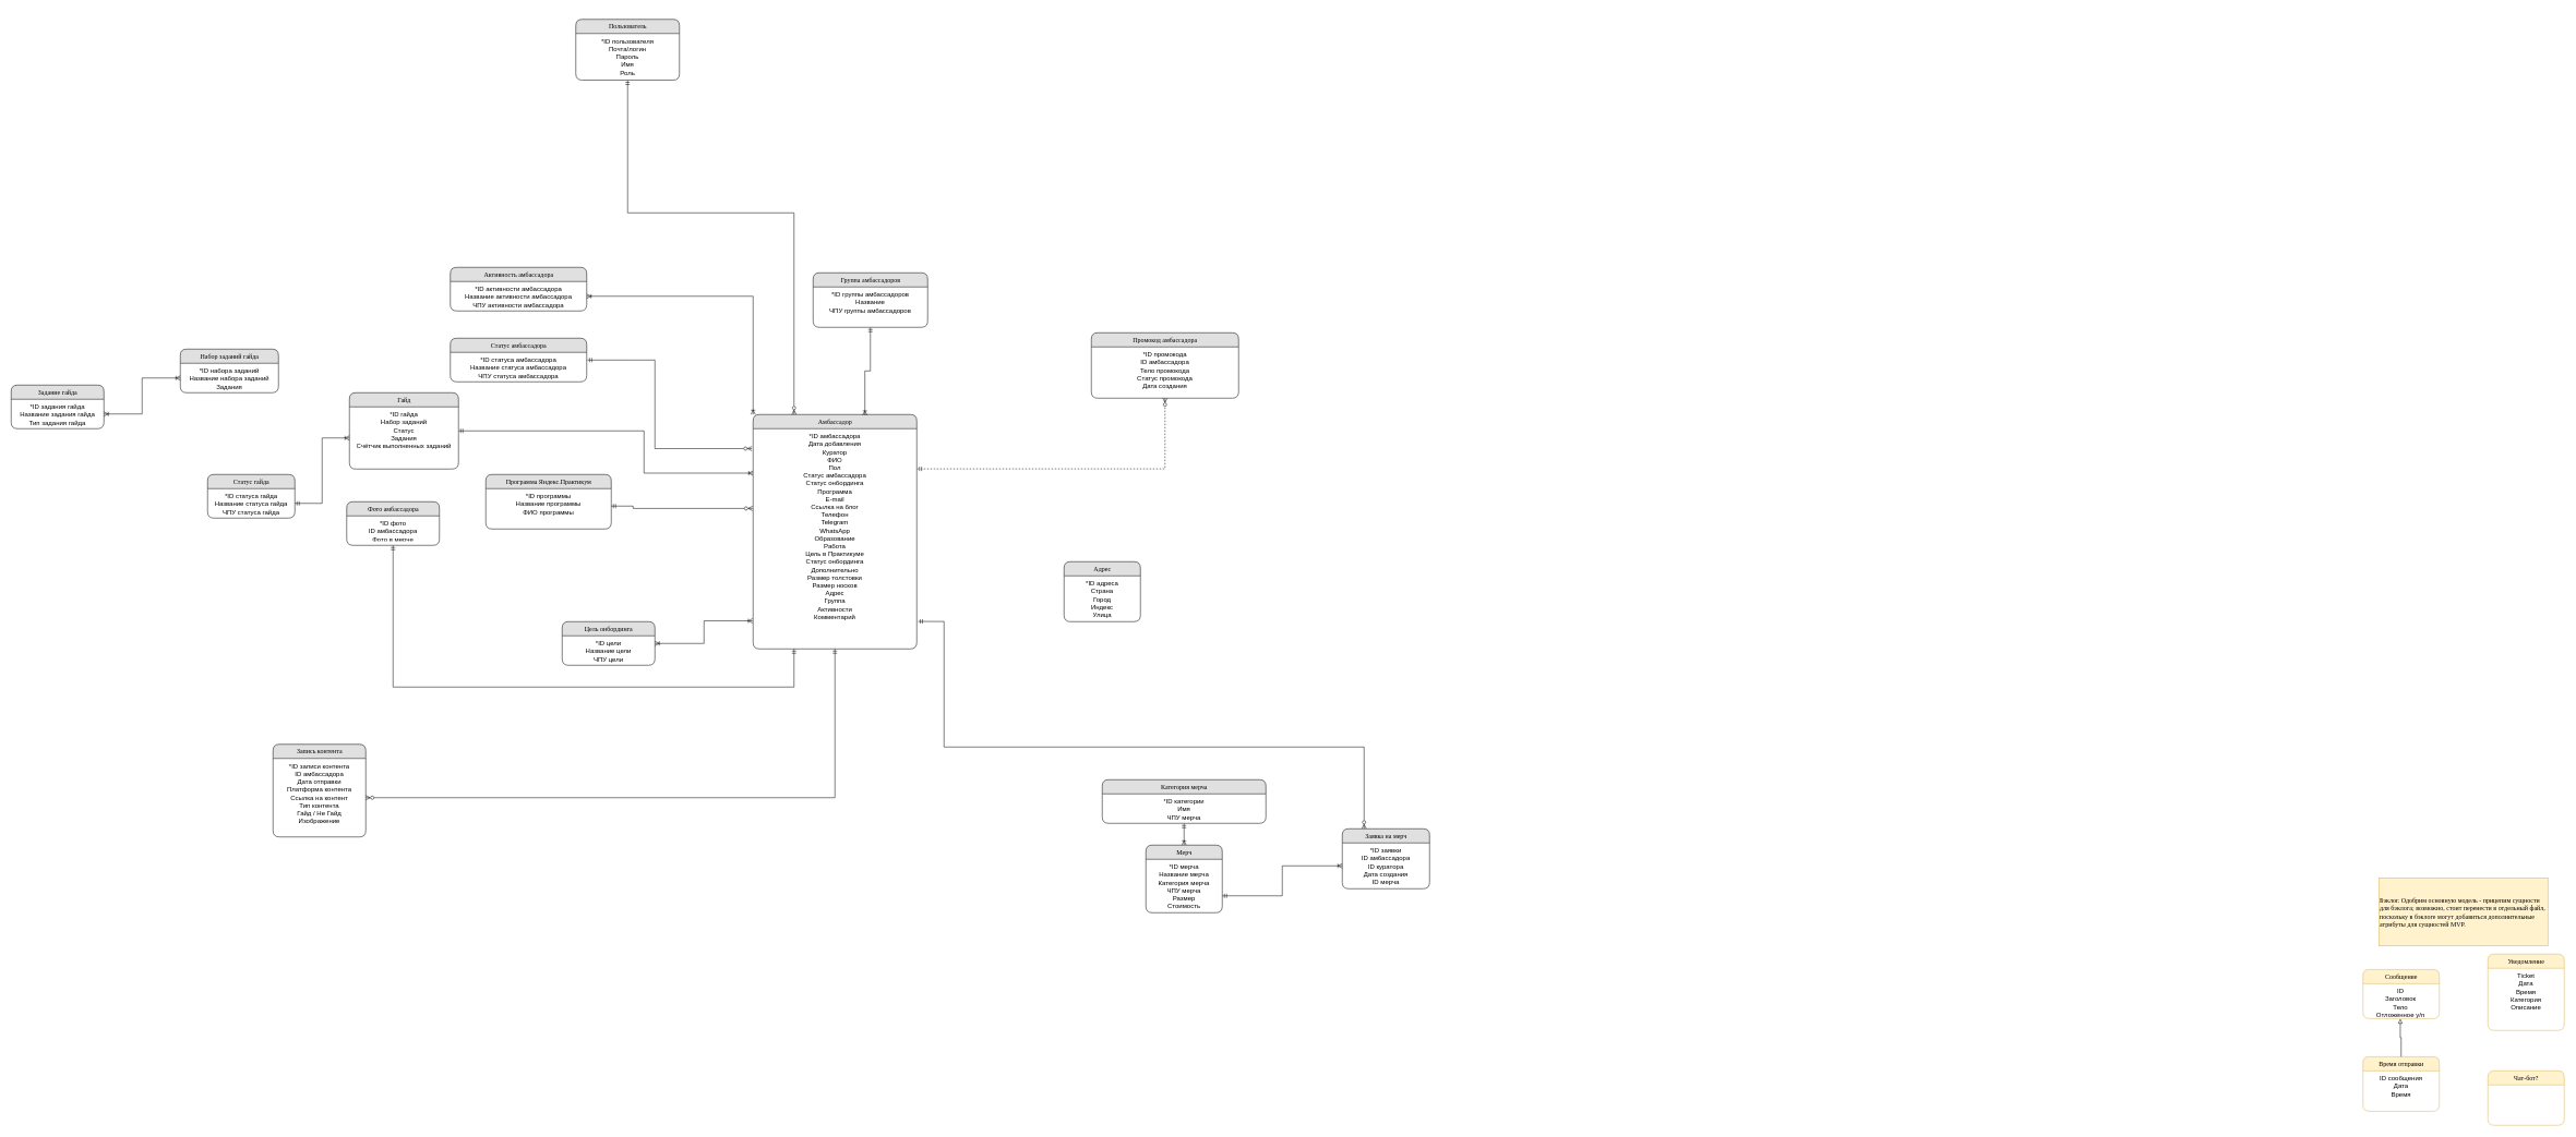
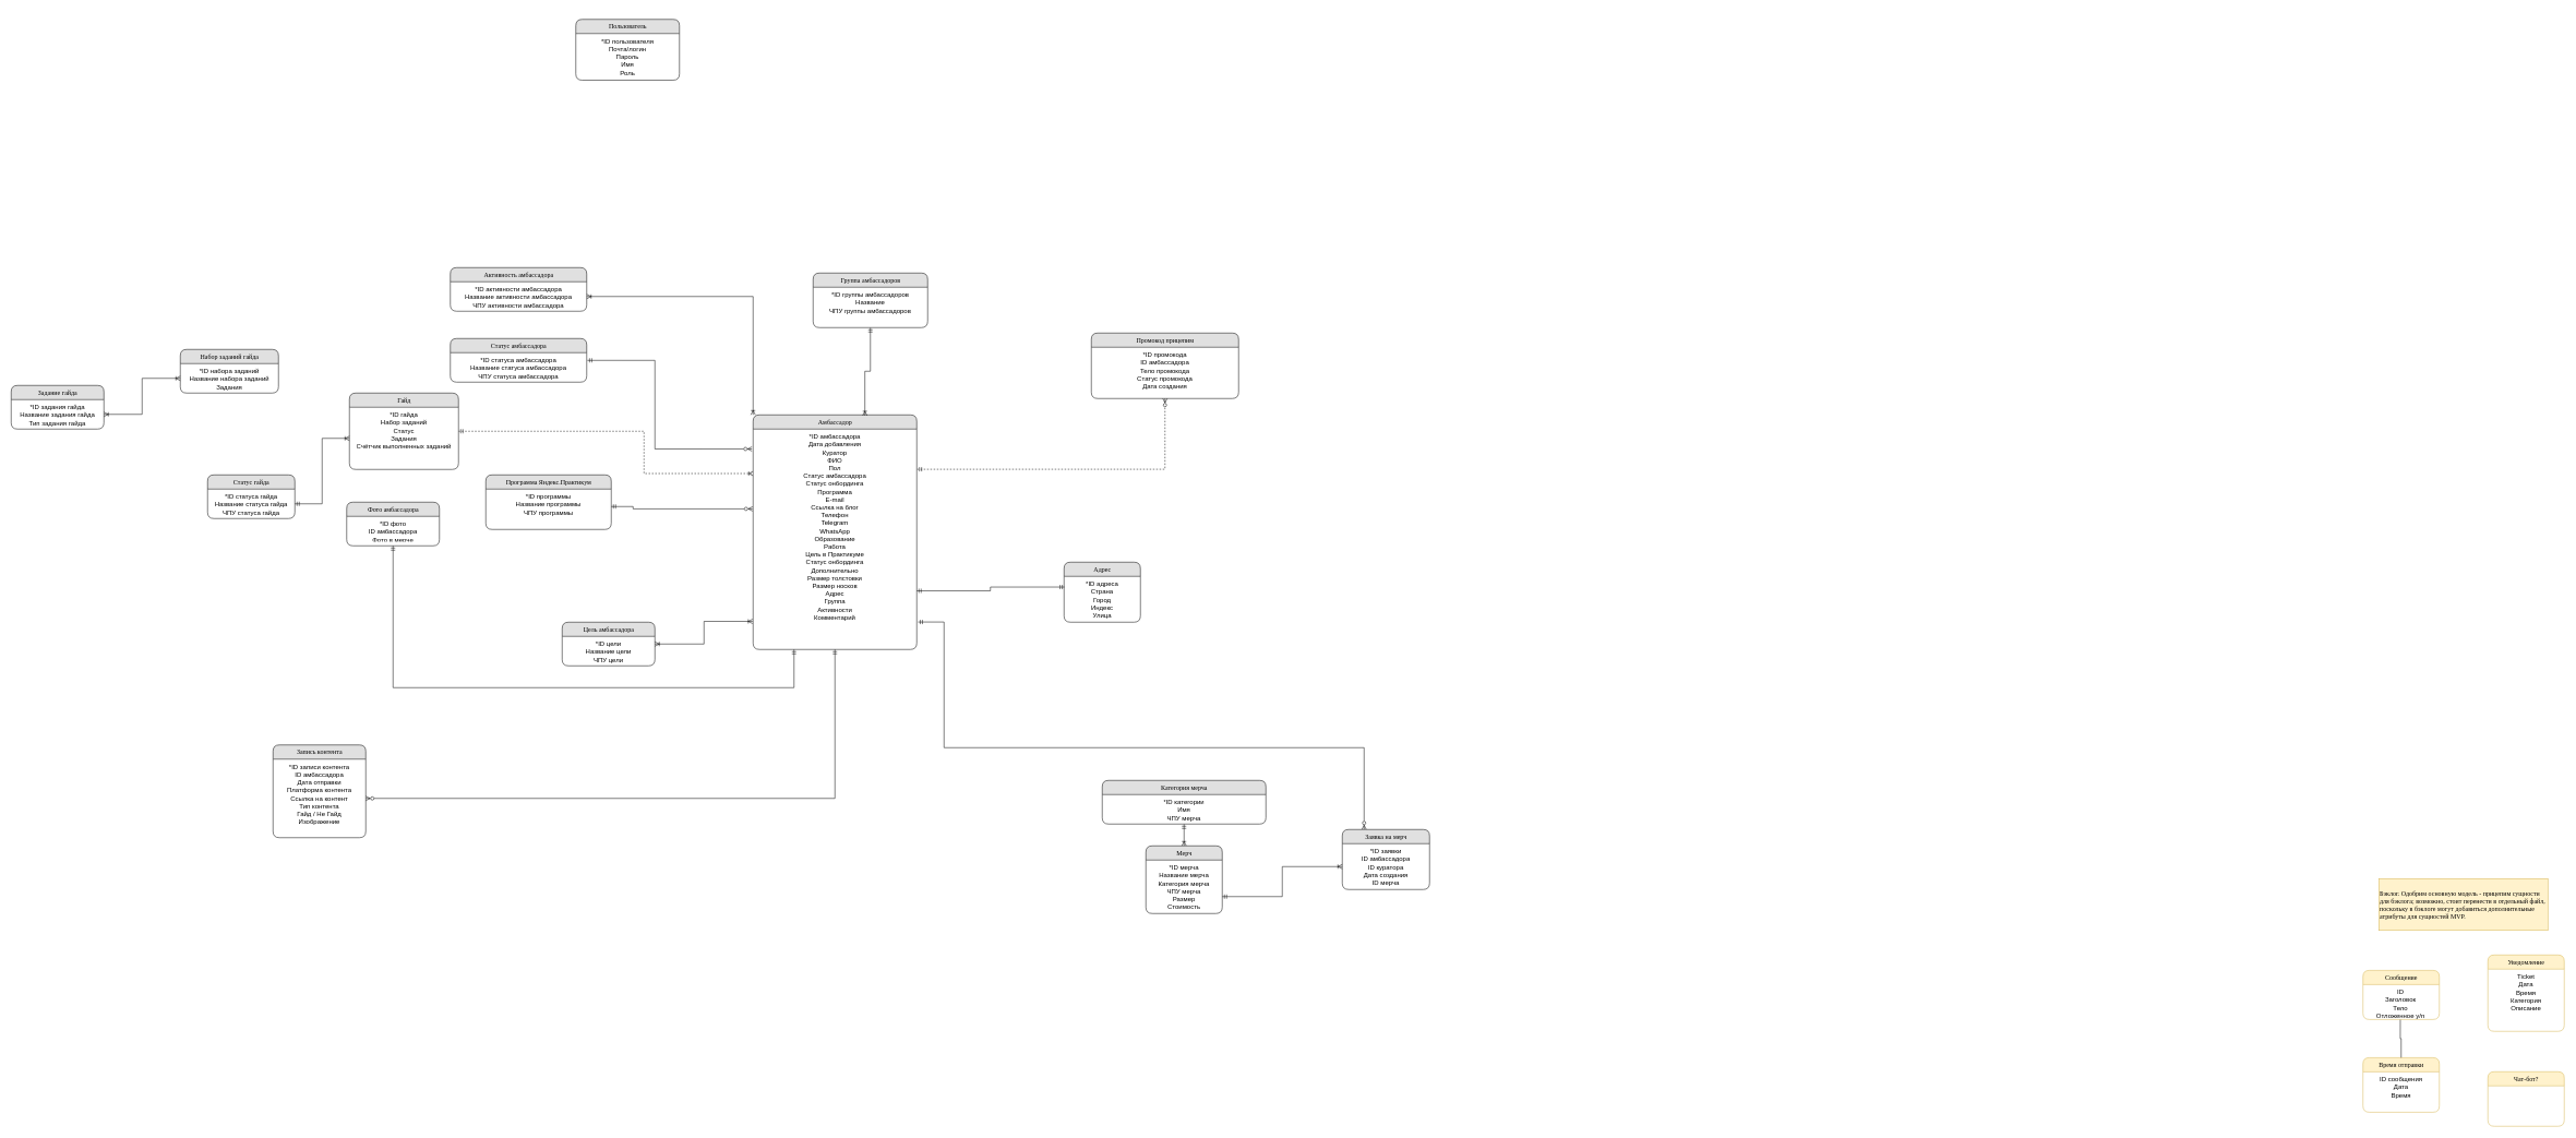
- <mxCell id="17" style="edgeStyle=orthogonalEdgeStyle;rounded=0;orthogonalLoop=1;jettySize=auto;html=1;exitX=0.5;exitY=1;exitDx=0;exitDy=0;entryX=0.25;entryY=0;entryDx=0;entryDy=0;startArrow=ERmandOne;startFill=0;endArrow=ERzeroToMany;endFill=0;" edge="1" parent="1" source="18" target="4"><mxGeometry relative="1" as="geometry"><Array as="points"><mxPoint x="1150" y="390" /><mxPoint x="1455" y="390" /></Array></mxGeometry></mxCell>
- <mxCell id="34" value="Промокод амбассадора" style="swimlane;html=1;fontStyle=0;childLayout=stackLayout;horizontal=1;startSize=26;fillColor=#e0e0e0;horizontalStack=0;resizeParent=1;resizeLast=0;collapsible=1;marginBottom=0;swimlaneFillColor=#ffffff;align=center;rounded=1;shadow=0;comic=0;labelBackgroundColor=none;strokeWidth=1;fontFamily=Verdana;fontSize=12" vertex="1" parent="1"><mxGeometry x="2000" y="610" width="270" height="120" as="geometry" /></mxCell>
+ <mxCell id="34" value="Промокод прицепим" style="swimlane;html=1;fontStyle=0;childLayout=stackLayout;horizontal=1;startSize=26;fillColor=#e0e0e0;horizontalStack=0;resizeParent=1;resizeLast=0;collapsible=1;marginBottom=0;swimlaneFillColor=#ffffff;align=center;rounded=1;shadow=0;comic=0;labelBackgroundColor=none;strokeWidth=1;fontFamily=Verdana;fontSize=12" vertex="1" parent="1"><mxGeometry x="2000" y="610" width="270" height="120" as="geometry" /></mxCell>
- <mxCell id="2" style="edgeStyle=orthogonalEdgeStyle;rounded=0;orthogonalLoop=1;jettySize=auto;html=1;endArrow=ERoneToMany;endFill=0;entryX=0;entryY=0.25;entryDx=0;entryDy=0;startArrow=ERmandOne;startFill=0;exitX=1;exitY=0.5;exitDx=0;exitDy=0;" edge="1" parent="1" source="47" target="4"><mxGeometry relative="1" as="geometry"><Array as="points"><mxPoint x="1180" y="790" /><mxPoint x="1180" y="868" /></Array><mxPoint x="980" y="765" as="sourcePoint" /></mxGeometry></mxCell>
+ <mxCell id="2" style="edgeStyle=orthogonalEdgeStyle;rounded=0;orthogonalLoop=1;jettySize=auto;html=1;endArrow=ERoneToMany;endFill=0;entryX=0;entryY=0.25;entryDx=0;entryDy=0;startArrow=ERmandOne;startFill=0;exitX=1;exitY=0.5;exitDx=0;exitDy=0;dashed=1;" edge="1" parent="1" source="47" target="4"><mxGeometry relative="1" as="geometry"><Array as="points"><mxPoint x="1180" y="790" /><mxPoint x="1180" y="868" /></Array><mxPoint x="980" y="765" as="sourcePoint" /></mxGeometry></mxCell>
- <mxCell id="46" value="&lt;div&gt;*ID программы&lt;/div&gt;&lt;div&gt;Название программы&lt;/div&gt;&lt;div&gt;ФИО программы&lt;br&gt;&lt;/div&gt;" style="text;html=1;strokeColor=none;fillColor=none;spacingLeft=4;spacingRight=4;whiteSpace=wrap;overflow=hidden;rotatable=0;points=[[0,0.5],[1,0.5]];portConstraint=eastwest;align=center;" vertex="1" parent="45"><mxGeometry y="26" width="230" height="64" as="geometry" /></mxCell>
+ <mxCell id="46" value="&lt;div&gt;*ID программы&lt;/div&gt;&lt;div&gt;Название программы&lt;/div&gt;&lt;div&gt;ЧПУ программы&lt;br&gt;&lt;/div&gt;" style="text;html=1;strokeColor=none;fillColor=none;spacingLeft=4;spacingRight=4;whiteSpace=wrap;overflow=hidden;rotatable=0;points=[[0,0.5],[1,0.5]];portConstraint=eastwest;align=center;" vertex="1" parent="45"><mxGeometry y="26" width="230" height="64" as="geometry" /></mxCell>
+ <mxCell id="25" style="edgeStyle=orthogonalEdgeStyle;rounded=0;orthogonalLoop=1;jettySize=auto;html=1;exitX=1;exitY=0.75;exitDx=0;exitDy=0;entryX=0.005;entryY=0.233;entryDx=0;entryDy=0;entryPerimeter=0;endArrow=ERmandOne;endFill=0;startArrow=ERmandOne;startFill=0;" edge="1" parent="1" source="4" target="15"><mxGeometry relative="1" as="geometry" /></mxCell>
- <mxCell id="10" value="Цель онбординга" style="swimlane;html=1;fontStyle=0;childLayout=stackLayout;horizontal=1;startSize=26;fillColor=#e0e0e0;horizontalStack=0;resizeParent=1;resizeLast=0;collapsible=1;marginBottom=0;swimlaneFillColor=#ffffff;align=center;rounded=1;shadow=0;comic=0;labelBackgroundColor=none;strokeWidth=1;fontFamily=Verdana;fontSize=12" vertex="1" parent="1"><mxGeometry x="1030" y="1140" width="170" height="80" as="geometry" /></mxCell>
+ <mxCell id="10" value="Цель амбассадора" style="swimlane;html=1;fontStyle=0;childLayout=stackLayout;horizontal=1;startSize=26;fillColor=#e0e0e0;horizontalStack=0;resizeParent=1;resizeLast=0;collapsible=1;marginBottom=0;swimlaneFillColor=#ffffff;align=center;rounded=1;shadow=0;comic=0;labelBackgroundColor=none;strokeWidth=1;fontFamily=Verdana;fontSize=12" vertex="1" parent="1"><mxGeometry x="1030" y="1140" width="170" height="80" as="geometry" /></mxCell>
- <mxCell id="44" value="Бэклог. Одобрим основную модель - прицепим сущности для бэклога; возможно, стоит перенести в отдельный файл, поскольку в бэклоге могут добавиться дополнительные атрибуты для сущностей MVP." style="whiteSpace=wrap;html=1;rounded=0;shadow=0;comic=0;labelBackgroundColor=none;strokeWidth=1;fontFamily=Verdana;fontSize=12;align=left;fillColor=#fff2cc;strokeColor=#d6b656;" vertex="1" parent="1"><mxGeometry x="4360" y="1610" width="310" height="125" as="geometry" /></mxCell>
+ <mxCell id="44" value="Бэклог. Одобрим основную модель - прицепим сущности для бэклога; возможно, стоит перенести в отдельный файл, поскольку в бэклоге могут добавиться дополнительные атрибуты для сущностей MVP." style="whiteSpace=wrap;html=1;rounded=0;shadow=0;comic=0;labelBackgroundColor=none;strokeWidth=1;fontFamily=Verdana;fontSize=12;align=left;fillColor=#fff2cc;strokeColor=#d6b656;" vertex="1" parent="1"><mxGeometry x="4360" y="1610" width="310" height="95" as="geometry" /></mxCell>
- <mxCell id="33" style="edgeStyle=orthogonalEdgeStyle;rounded=0;orthogonalLoop=1;jettySize=auto;html=1;exitX=0.5;exitY=0;exitDx=0;exitDy=0;entryX=0.496;entryY=1.008;entryDx=0;entryDy=0;entryPerimeter=0;endArrow=block;endFill=0;" edge="1" parent="1" source="21" target="20"><mxGeometry relative="1" as="geometry" /></mxCell>
+ <mxCell id="33" style="edgeStyle=orthogonalEdgeStyle;rounded=0;orthogonalLoop=1;jettySize=auto;html=1;exitX=0.5;exitY=0;exitDx=0;exitDy=0;entryX=0.496;entryY=1.008;entryDx=0;entryDy=0;entryPerimeter=0;endArrow=none;endFill=0;" edge="1" parent="1" source="21" target="20"><mxGeometry relative="1" as="geometry" /></mxCell>
